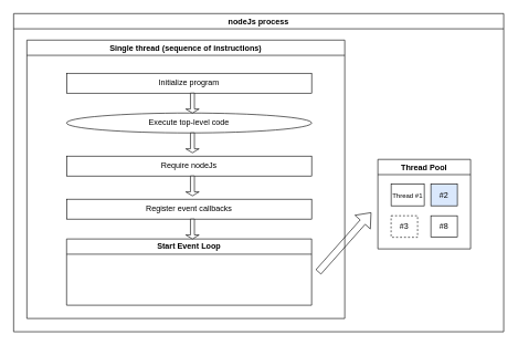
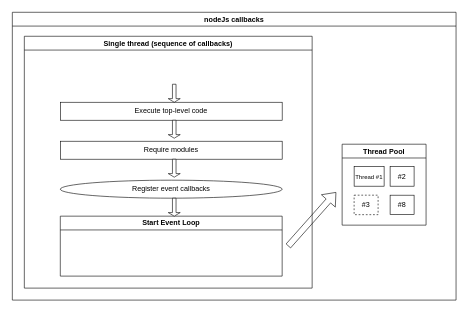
- <mxCell id="2" value="nodeJs process" style="swimlane;whiteSpace=wrap;html=1;" vertex="1" parent="1"><mxGeometry x="20" y="20" width="740" height="480" as="geometry" /></mxCell>
+ <mxCell id="2" value="nodeJs callbacks" style="swimlane;whiteSpace=wrap;html=1;" vertex="1" parent="1"><mxGeometry x="20" y="20" width="740" height="480" as="geometry" /></mxCell>
- <mxCell id="3" value="Single thread (sequence of instructions)" style="swimlane;whiteSpace=wrap;html=1;" vertex="1" parent="2"><mxGeometry x="20" y="40" width="480" height="420" as="geometry" /></mxCell>
+ <mxCell id="3" value="Single thread (sequence of callbacks)" style="swimlane;whiteSpace=wrap;html=1;" vertex="1" parent="2"><mxGeometry x="20" y="40" width="480" height="420" as="geometry" /></mxCell>
- <mxCell id="4" value="Initialize program" style="rounded=0;whiteSpace=wrap;html=1;" vertex="1" parent="3"><mxGeometry x="60" y="50" width="370" height="30" as="geometry" /></mxCell>
- <mxCell id="5" value="Execute top-level code" style="ellipse;whiteSpace=wrap;html=1;" vertex="1" parent="3"><mxGeometry x="60" y="110" width="370" height="30" as="geometry" /></mxCell>
+ <mxCell id="5" value="Execute top-level code" style="rounded=0;whiteSpace=wrap;html=1;" vertex="1" parent="3"><mxGeometry x="60" y="110" width="370" height="30" as="geometry" /></mxCell>
- <mxCell id="6" value="Require nodeJs" style="rounded=0;whiteSpace=wrap;html=1;" vertex="1" parent="3"><mxGeometry x="60" y="175" width="370" height="30" as="geometry" /></mxCell>
+ <mxCell id="6" value="Require modules" style="rounded=0;whiteSpace=wrap;html=1;" vertex="1" parent="3"><mxGeometry x="60" y="175" width="370" height="30" as="geometry" /></mxCell>
- <mxCell id="16" value="#2" style="rounded=0;whiteSpace=wrap;html=1;fillColor=#dae8fc;" vertex="1" parent="14"><mxGeometry x="80" y="37.5" width="40" height="32.5" as="geometry" /></mxCell>
+ <mxCell id="16" value="#2" style="rounded=0;whiteSpace=wrap;html=1;" vertex="1" parent="14"><mxGeometry x="80" y="37.5" width="40" height="32.5" as="geometry" /></mxCell>
- <mxCell id="7" value="Register event callbacks" style="rounded=0;whiteSpace=wrap;html=1;" vertex="1" parent="3"><mxGeometry x="60" y="240" width="370" height="30" as="geometry" /></mxCell>
+ <mxCell id="7" value="Register event callbacks" style="ellipse;whiteSpace=wrap;html=1;" vertex="1" parent="3"><mxGeometry x="60" y="240" width="370" height="30" as="geometry" /></mxCell>
